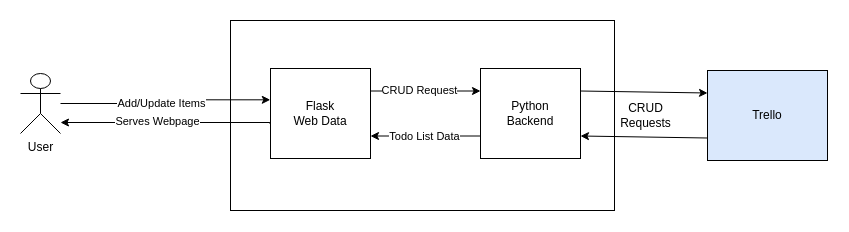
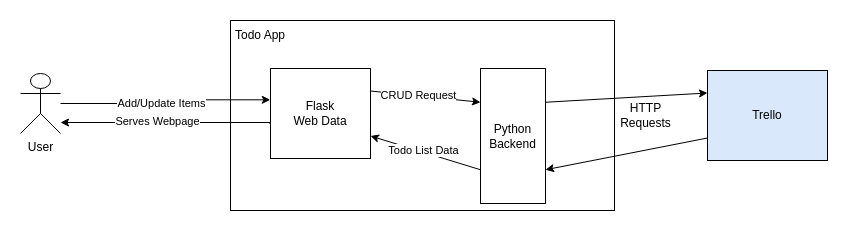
+ <mxCell id="13" value="Todo App" style="text;html=1;align=center;verticalAlign=middle;whiteSpace=wrap;rounded=0;" vertex="1" parent="1"><mxGeometry x="230" y="20" width="60" height="30" as="geometry" /></mxCell>
- <mxCell id="14" value="Python&lt;div&gt;Backend&lt;/div&gt;" style="rounded=0;whiteSpace=wrap;html=1;" vertex="1" parent="1"><mxGeometry x="480" y="68" width="100" height="90" as="geometry" /></mxCell>
+ <mxCell id="14" value="Python&lt;div&gt;Backend&lt;/div&gt;" style="rounded=0;whiteSpace=wrap;html=1;" vertex="1" parent="1"><mxGeometry x="480" y="68" width="65" height="135" as="geometry" /></mxCell>
- <mxCell id="9" value="CRUD&lt;div&gt;Requests&lt;/div&gt;" style="text;html=1;align=center;verticalAlign=middle;resizable=0;points=[];autosize=1;strokeColor=none;fillColor=none;" vertex="1" parent="1"><mxGeometry x="610" y="95" width="70" height="40" as="geometry" /></mxCell>
+ <mxCell id="9" value="HTTP&lt;div&gt;Requests&lt;/div&gt;" style="text;html=1;align=center;verticalAlign=middle;resizable=0;points=[];autosize=1;strokeColor=none;fillColor=none;" vertex="1" parent="1"><mxGeometry x="610" y="95" width="70" height="40" as="geometry" /></mxCell>
